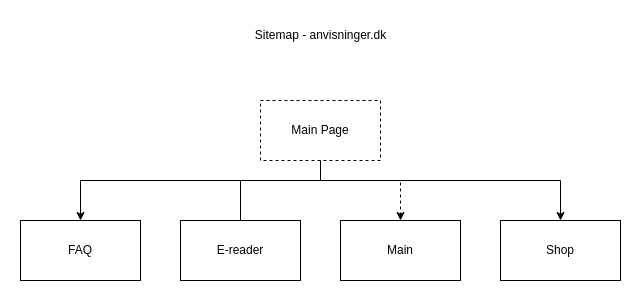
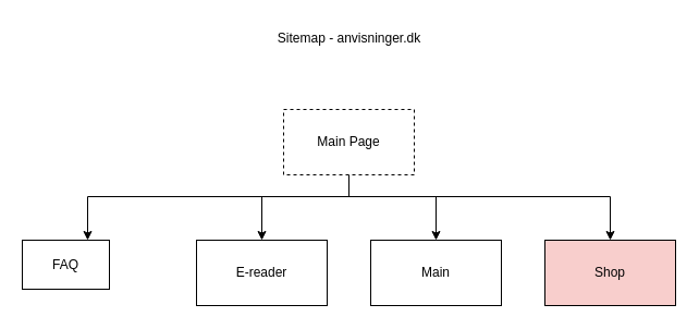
- <mxCell id="3" style="edgeStyle=orthogonalEdgeStyle;rounded=0;orthogonalLoop=1;jettySize=auto;html=1;dashed=1;" parent="1" source="6" target="9" edge="1"><mxGeometry relative="1" as="geometry"><Array as="points"><mxPoint x="320" y="180" /><mxPoint x="400" y="180" /></Array></mxGeometry></mxCell>
+ <mxCell id="3" style="edgeStyle=orthogonalEdgeStyle;rounded=0;orthogonalLoop=1;jettySize=auto;html=1;" parent="1" source="6" target="9" edge="1"><mxGeometry relative="1" as="geometry"><Array as="points"><mxPoint x="320" y="180" /><mxPoint x="400" y="180" /></Array></mxGeometry></mxCell>
- <mxCell id="2" style="edgeStyle=orthogonalEdgeStyle;rounded=0;orthogonalLoop=1;jettySize=auto;html=1;endArrow=none;" parent="1" source="6" target="8" edge="1"><mxGeometry relative="1" as="geometry"><Array as="points"><mxPoint x="320" y="180" /><mxPoint x="240" y="180" /></Array></mxGeometry></mxCell>
+ <mxCell id="2" style="edgeStyle=orthogonalEdgeStyle;rounded=0;orthogonalLoop=1;jettySize=auto;html=1;" parent="1" source="6" target="8" edge="1"><mxGeometry relative="1" as="geometry"><Array as="points"><mxPoint x="320" y="180" /><mxPoint x="240" y="180" /></Array></mxGeometry></mxCell>
- <mxCell id="10" value="FAQ" style="rounded=0;whiteSpace=wrap;html=1;" parent="1" vertex="1"><mxGeometry x="20" y="220" width="120" height="60" as="geometry" /></mxCell>
+ <mxCell id="10" value="FAQ" style="rounded=0;whiteSpace=wrap;html=1;" parent="1" vertex="1"><mxGeometry x="20" y="220" width="80" height="45" as="geometry" /></mxCell>
- <mxCell id="11" value="Shop" style="rounded=0;whiteSpace=wrap;html=1;" parent="1" vertex="1"><mxGeometry x="500" y="220" width="120" height="60" as="geometry" /></mxCell>
+ <mxCell id="11" value="Shop" style="rounded=0;whiteSpace=wrap;html=1;fillColor=#f8cecc;" parent="1" vertex="1"><mxGeometry x="500" y="220" width="120" height="60" as="geometry" /></mxCell>
